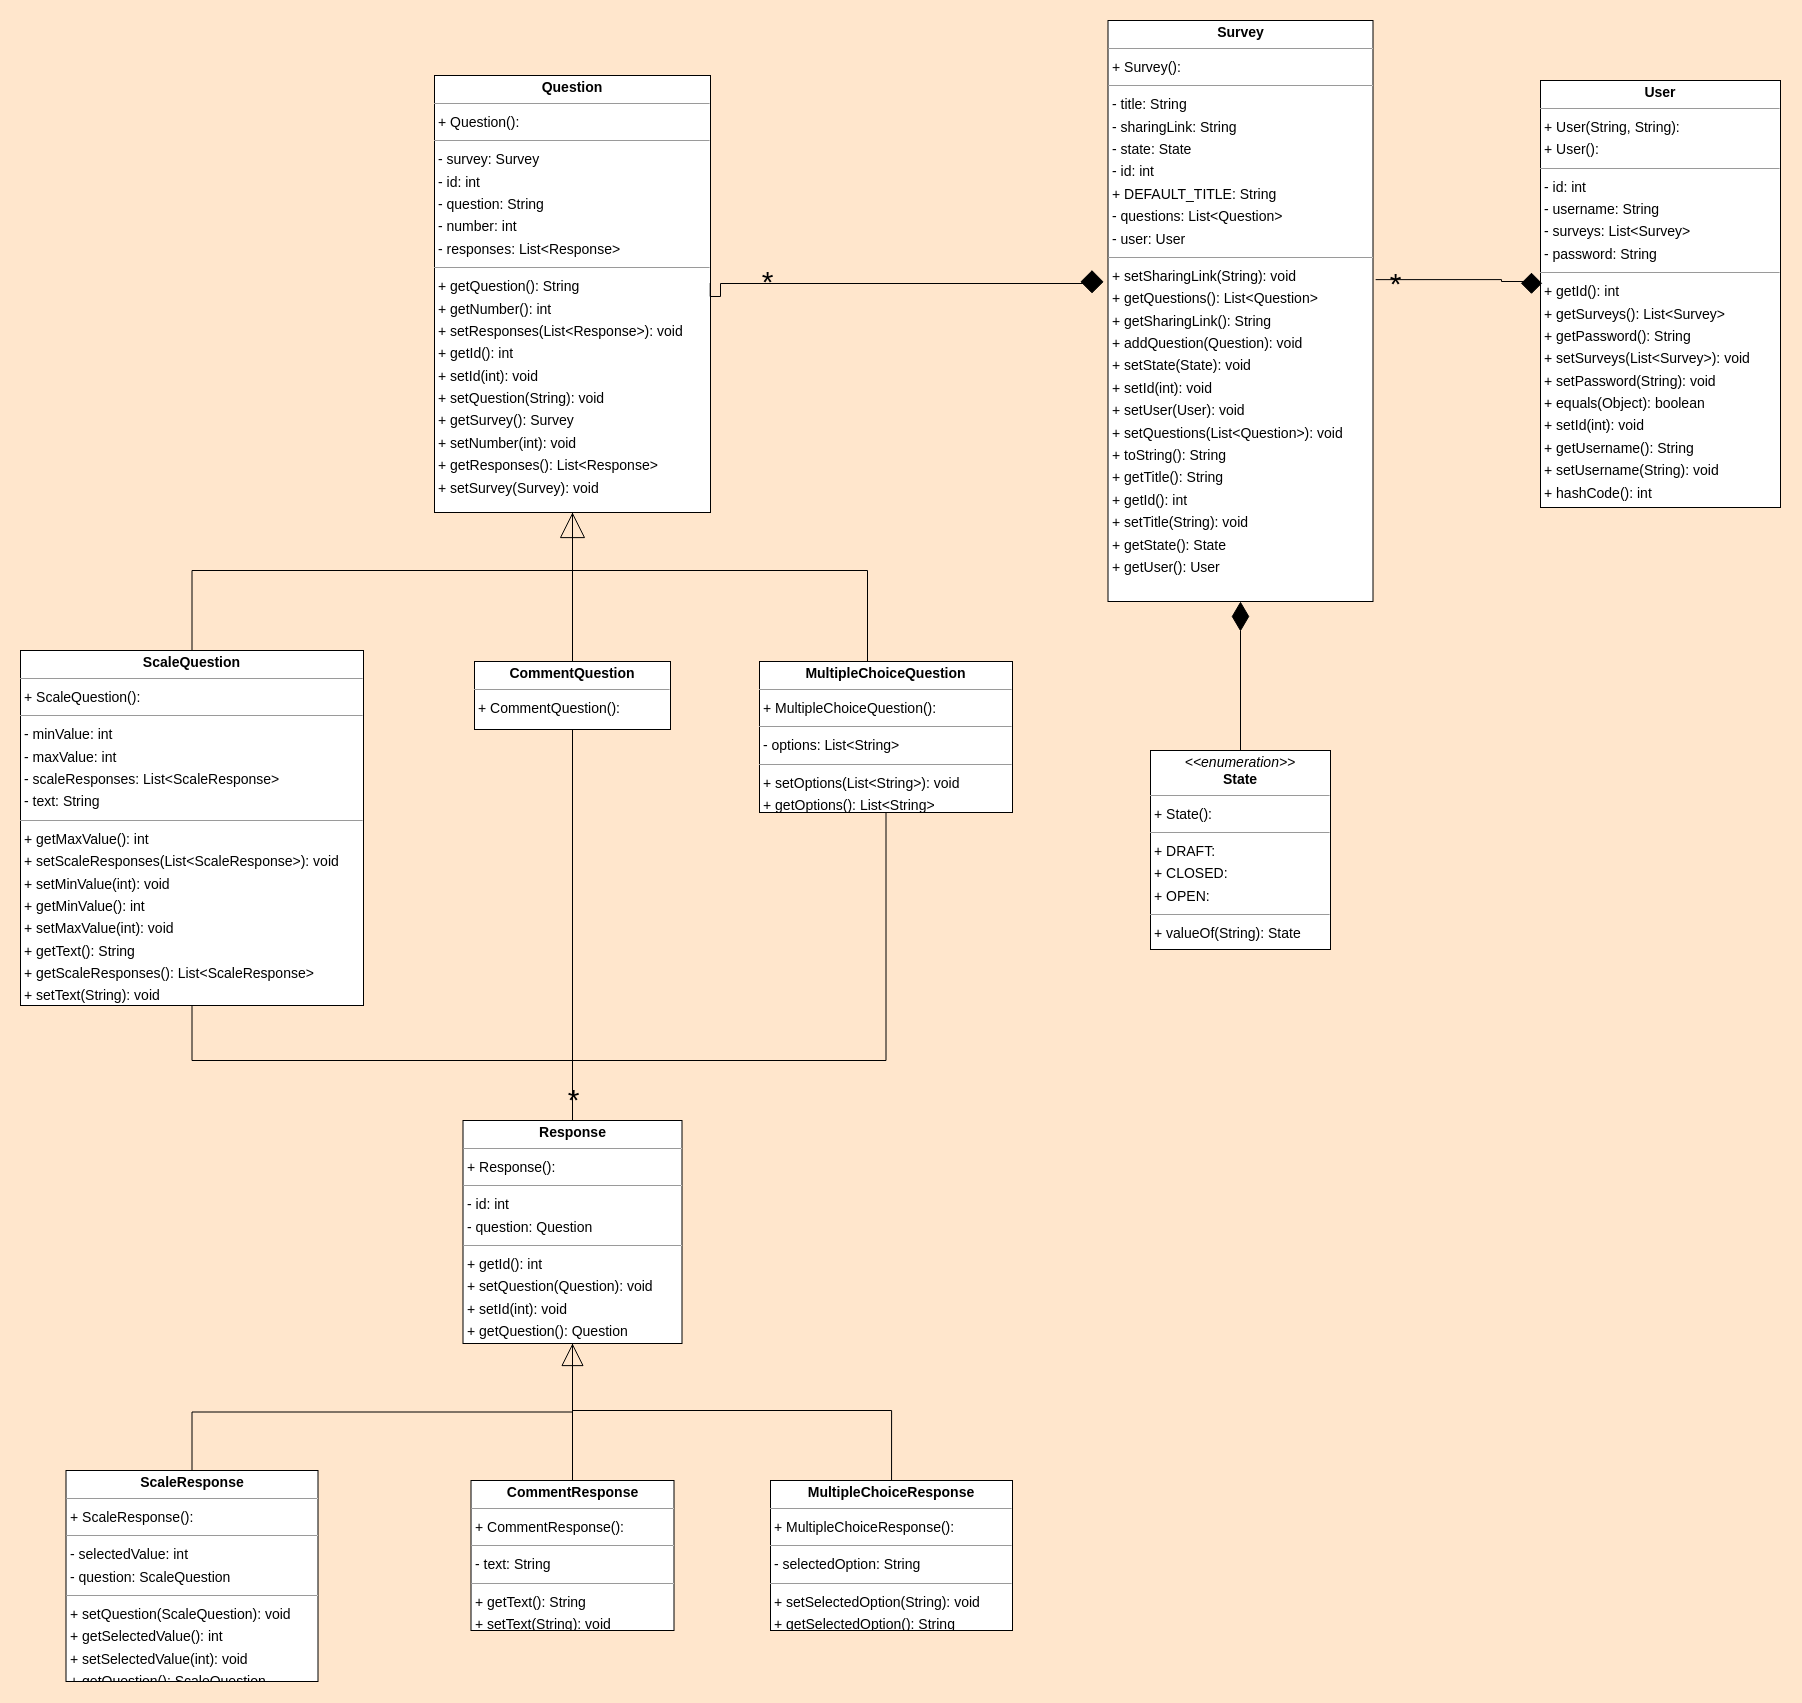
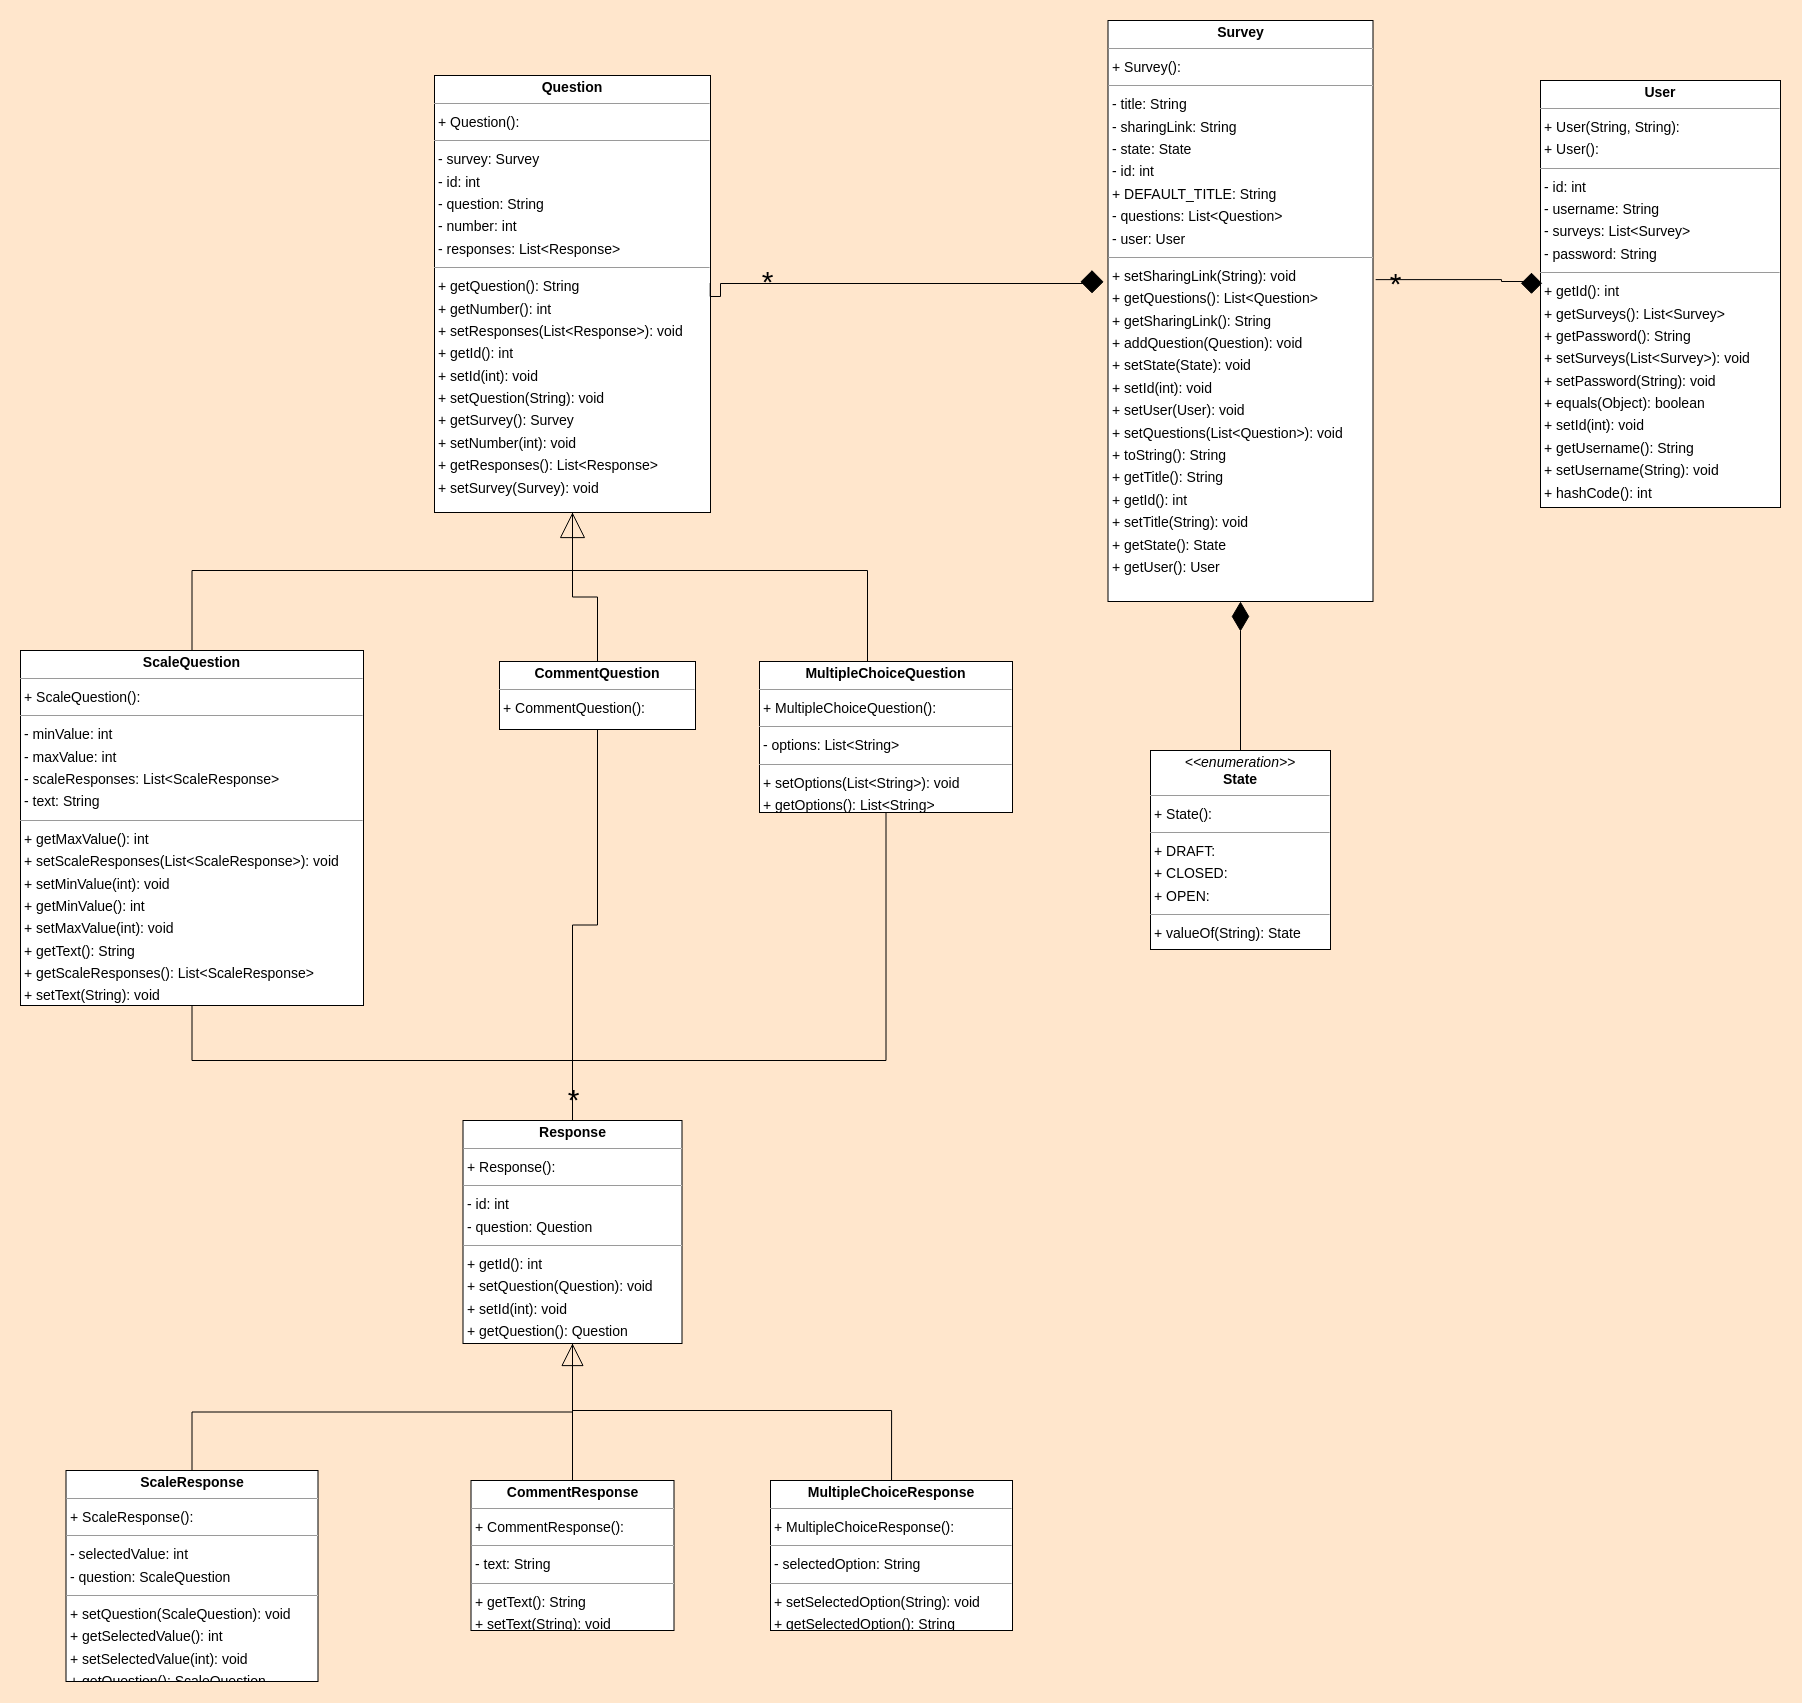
- <mxCell id="3" value="&lt;p style=&quot;margin:0px;margin-top:4px;text-align:center;&quot;&gt;&lt;b&gt;CommentQuestion&lt;/b&gt;&lt;/p&gt;&lt;hr size=&quot;1&quot;/&gt;&lt;p style=&quot;margin:0 0 0 4px;line-height:1.6;&quot;&gt;+ CommentQuestion(): &lt;/p&gt;" style="verticalAlign=top;align=left;overflow=fill;fontSize=14;fontFamily=Helvetica;html=1;rounded=0;shadow=0;comic=0;labelBackgroundColor=none;strokeWidth=1;" parent="1" vertex="1"><mxGeometry x="474" y="661" width="196" height="68" as="geometry" /></mxCell>
+ <mxCell id="3" value="&lt;p style=&quot;margin:0px;margin-top:4px;text-align:center;&quot;&gt;&lt;b&gt;CommentQuestion&lt;/b&gt;&lt;/p&gt;&lt;hr size=&quot;1&quot;/&gt;&lt;p style=&quot;margin:0 0 0 4px;line-height:1.6;&quot;&gt;+ CommentQuestion(): &lt;/p&gt;" style="verticalAlign=top;align=left;overflow=fill;fontSize=14;fontFamily=Helvetica;html=1;rounded=0;shadow=0;comic=0;labelBackgroundColor=none;strokeWidth=1;" parent="1" vertex="1"><mxGeometry x="499" y="661" width="196" height="68" as="geometry" /></mxCell>
